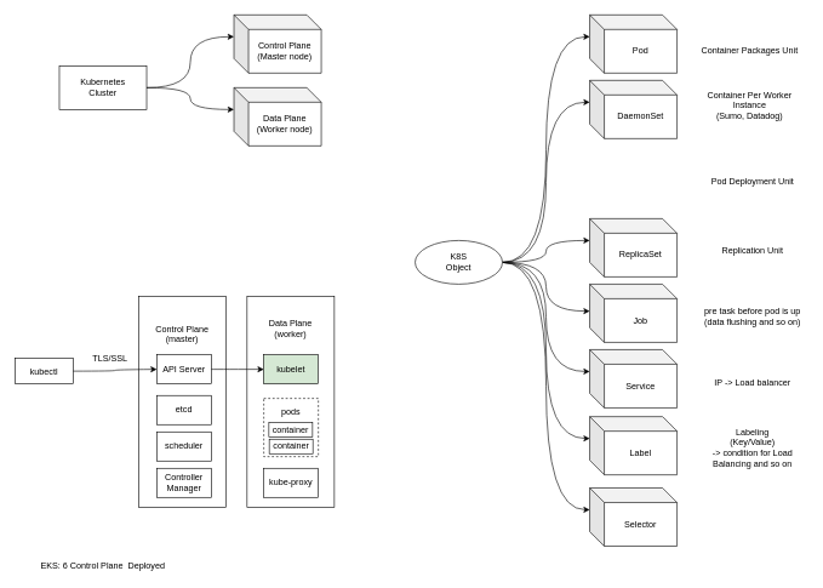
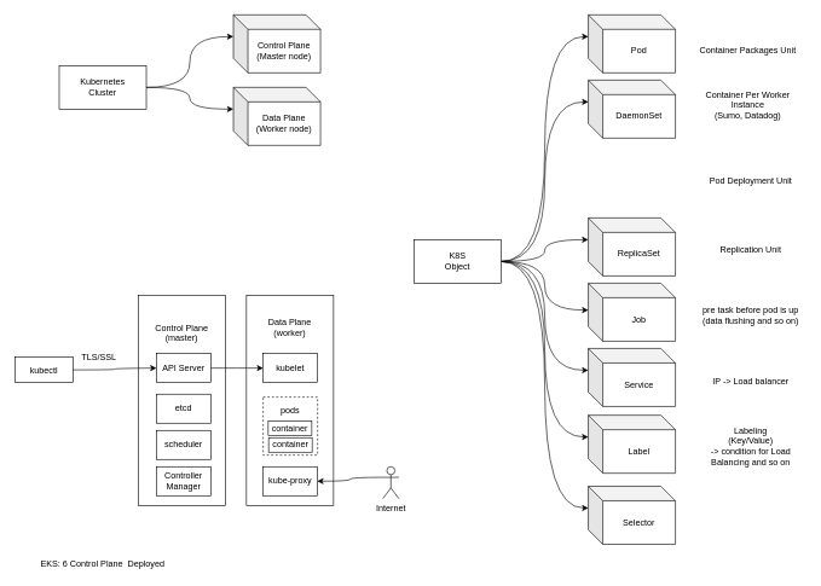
- <mxCell id="16" value="K8S&lt;br&gt;Object" style="ellipse;whiteSpace=wrap;html=1;" vertex="1" parent="1"><mxGeometry x="570" y="330" width="120" height="60" as="geometry" /></mxCell>
+ <mxCell id="16" value="K8S&lt;br&gt;Object" style="rounded=0;whiteSpace=wrap;html=1;" vertex="1" parent="1"><mxGeometry x="570" y="330" width="120" height="60" as="geometry" /></mxCell>
- <mxCell id="33" value="TLS/SSL" style="text;html=1;strokeColor=none;fillColor=none;align=center;verticalAlign=middle;whiteSpace=wrap;rounded=0;" vertex="1" parent="29"><mxGeometry x="111" y="75" width="40" height="20" as="geometry" /></mxCell>
+ <mxCell id="33" value="TLS/SSL" style="text;html=1;strokeColor=none;fillColor=none;align=center;verticalAlign=middle;whiteSpace=wrap;rounded=0;" vertex="1" parent="29"><mxGeometry x="96" y="75" width="40" height="20" as="geometry" /></mxCell>
- <mxCell id="35" value="kubelet" style="rounded=0;whiteSpace=wrap;html=1;fillColor=#d5e8d4;" vertex="1" parent="29"><mxGeometry x="341.5" y="80" width="75" height="40" as="geometry" /></mxCell>
+ <mxCell id="35" value="kubelet" style="rounded=0;whiteSpace=wrap;html=1;" vertex="1" parent="29"><mxGeometry x="341.5" y="80" width="75" height="40" as="geometry" /></mxCell>
+ <mxCell id="42" style="edgeStyle=orthogonalEdgeStyle;curved=1;rounded=0;orthogonalLoop=1;jettySize=auto;html=1;exitX=0;exitY=0.333;exitDx=0;exitDy=0;exitPerimeter=0;entryX=1;entryY=0.5;entryDx=0;entryDy=0;" edge="1" parent="29" source="43" target="41"><mxGeometry relative="1" as="geometry" /></mxCell>
+ <mxCell id="43" value="Internet" style="shape=umlActor;verticalLabelPosition=bottom;labelBackgroundColor=#ffffff;verticalAlign=top;html=1;outlineConnect=0;" vertex="1" parent="29"><mxGeometry x="507" y="236" width="22" height="44" as="geometry" /></mxCell>
